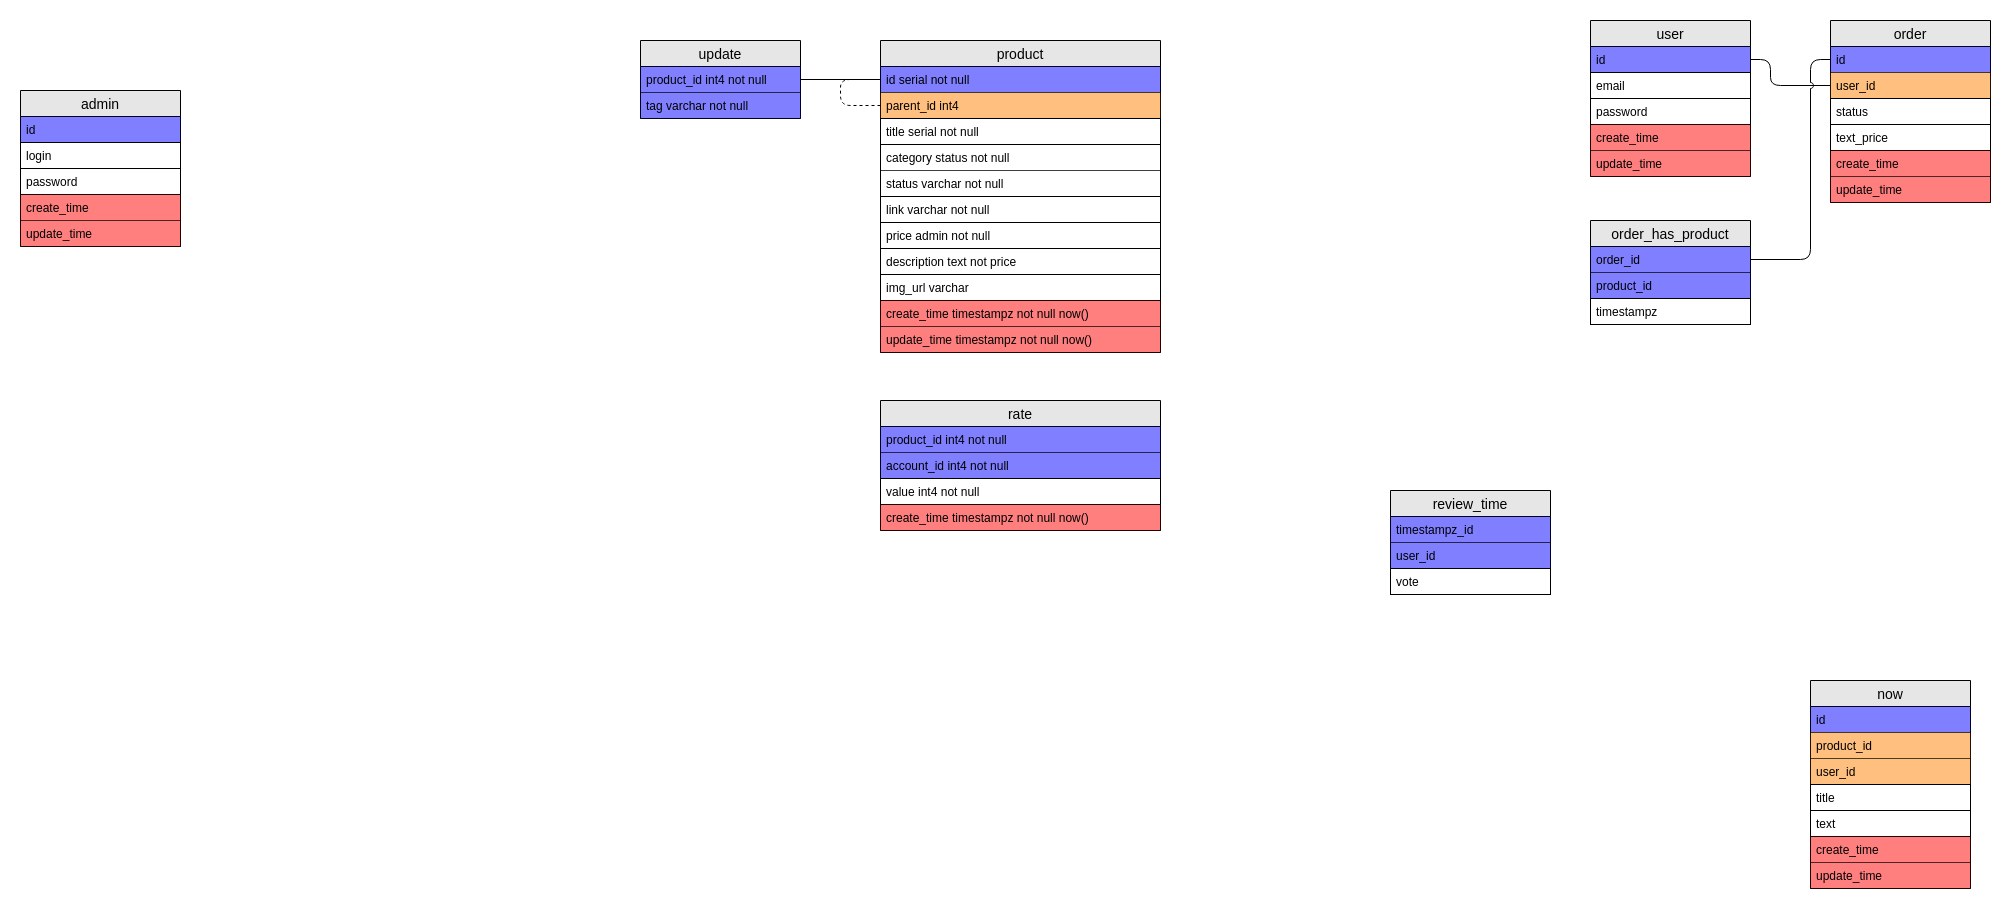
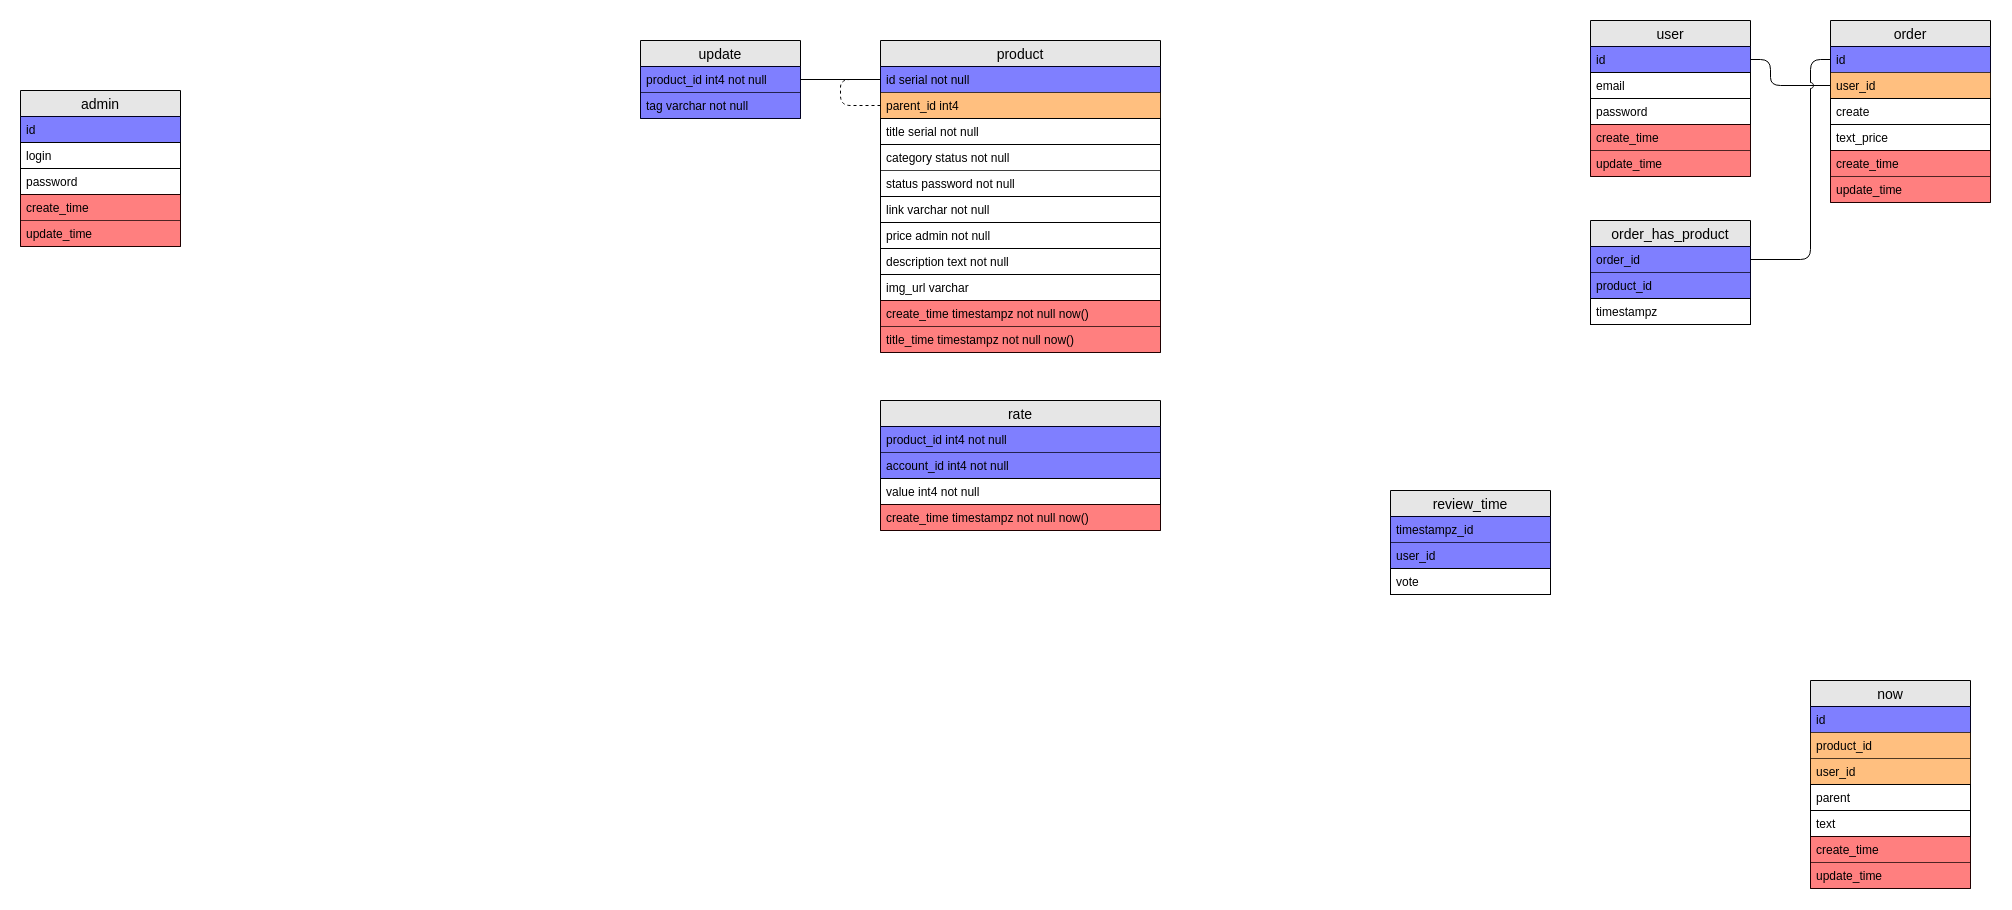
- <mxCell id="19" value="status" style="text;strokeColor=#000000;fillColor=none;spacingLeft=4;spacingRight=4;overflow=hidden;rotatable=0;points=[[0,0.5],[1,0.5]];portConstraint=eastwest;fontSize=12;" parent="16" vertex="1"><mxGeometry y="78" width="160" height="26" as="geometry" /></mxCell>
+ <mxCell id="19" value="create" style="text;strokeColor=#000000;fillColor=none;spacingLeft=4;spacingRight=4;overflow=hidden;rotatable=0;points=[[0,0.5],[1,0.5]];portConstraint=eastwest;fontSize=12;" parent="16" vertex="1"><mxGeometry y="78" width="160" height="26" as="geometry" /></mxCell>
- <mxCell id="35" value="status varchar not null" style="text;strokeColor=#000000;fillColor=none;spacingLeft=4;spacingRight=4;overflow=hidden;rotatable=0;points=[[0,0.5],[1,0.5]];portConstraint=eastwest;fontSize=12;opacity=50;" parent="30" vertex="1"><mxGeometry y="130" width="280" height="26" as="geometry" /></mxCell>
+ <mxCell id="35" value="status password not null" style="text;strokeColor=#000000;fillColor=none;spacingLeft=4;spacingRight=4;overflow=hidden;rotatable=0;points=[[0,0.5],[1,0.5]];portConstraint=eastwest;fontSize=12;opacity=50;" parent="30" vertex="1"><mxGeometry y="130" width="280" height="26" as="geometry" /></mxCell>
- <mxCell id="38" value="description text not price" style="text;strokeColor=#000000;fillColor=none;spacingLeft=4;spacingRight=4;overflow=hidden;rotatable=0;points=[[0,0.5],[1,0.5]];portConstraint=eastwest;fontSize=12;" parent="30" vertex="1"><mxGeometry y="208" width="280" height="26" as="geometry" /></mxCell>
+ <mxCell id="38" value="description text not null" style="text;strokeColor=#000000;fillColor=none;spacingLeft=4;spacingRight=4;overflow=hidden;rotatable=0;points=[[0,0.5],[1,0.5]];portConstraint=eastwest;fontSize=12;" parent="30" vertex="1"><mxGeometry y="208" width="280" height="26" as="geometry" /></mxCell>
- <mxCell id="41" value="update_time timestampz not null now()" style="text;strokeColor=#000000;fillColor=#FF0000;spacingLeft=4;spacingRight=4;overflow=hidden;rotatable=0;points=[[0,0.5],[1,0.5]];portConstraint=eastwest;fontSize=12;opacity=50;" parent="30" vertex="1"><mxGeometry y="286" width="280" height="26" as="geometry" /></mxCell>
+ <mxCell id="41" value="title_time timestampz not null now()" style="text;strokeColor=#000000;fillColor=#FF0000;spacingLeft=4;spacingRight=4;overflow=hidden;rotatable=0;points=[[0,0.5],[1,0.5]];portConstraint=eastwest;fontSize=12;opacity=50;" parent="30" vertex="1"><mxGeometry y="286" width="280" height="26" as="geometry" /></mxCell>
- <mxCell id="51" value="title" style="text;strokeColor=#000000;fillColor=none;spacingLeft=4;spacingRight=4;overflow=hidden;rotatable=0;points=[[0,0.5],[1,0.5]];portConstraint=eastwest;fontSize=12;" parent="47" vertex="1"><mxGeometry y="104" width="160" height="26" as="geometry" /></mxCell>
+ <mxCell id="51" value="parent" style="text;strokeColor=#000000;fillColor=none;spacingLeft=4;spacingRight=4;overflow=hidden;rotatable=0;points=[[0,0.5],[1,0.5]];portConstraint=eastwest;fontSize=12;" parent="47" vertex="1"><mxGeometry y="104" width="160" height="26" as="geometry" /></mxCell>
